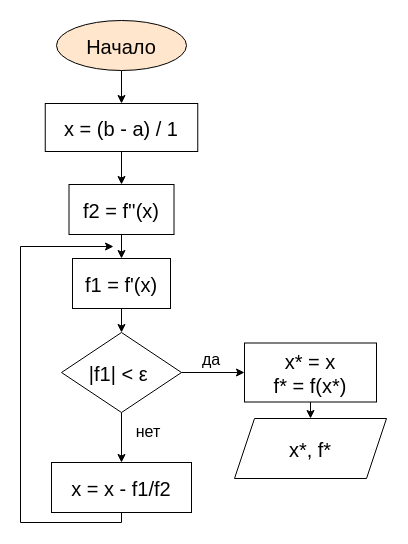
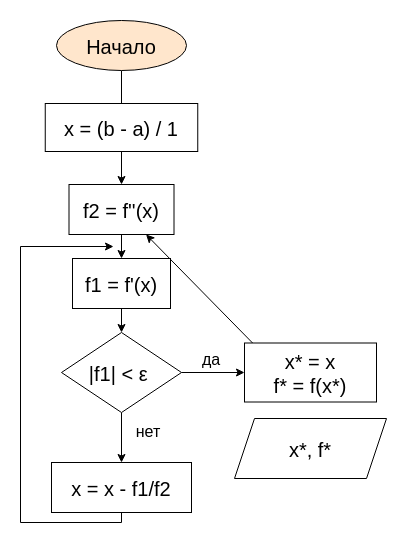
- <mxCell id="2" value="" style="edgeStyle=none;exitX=0.5;exitY=1;exitDx=0;exitDy=0;entryX=0.5;entryY=0;entryDx=0;entryDy=0;fontSize=16;" parent="1" source="3" target="5" edge="1"><mxGeometry relative="1" as="geometry" /></mxCell>
+ <mxCell id="2" value="" style="edgeStyle=none;exitX=0.5;exitY=1;exitDx=0;exitDy=0;entryX=0.5;entryY=0;entryDx=0;entryDy=0;fontSize=16;endArrow=none;" parent="1" source="3" target="5" edge="1"><mxGeometry relative="1" as="geometry" /></mxCell>
- <mxCell id="12" value="" style="edgeStyle=none;exitX=0.5;exitY=1;exitDx=0;exitDy=0;entryX=0.5;entryY=0;entryDx=0;entryDy=0;fontSize=16;" parent="1" source="13" target="14" edge="1"><mxGeometry relative="1" as="geometry" /></mxCell>
+ <mxCell id="12" value="" style="edgeStyle=none;exitX=0.5;exitY=1;exitDx=0;exitDy=0;fontSize=16;" parent="1" source="13" target="16" edge="1"><mxGeometry relative="1" as="geometry" /></mxCell>
